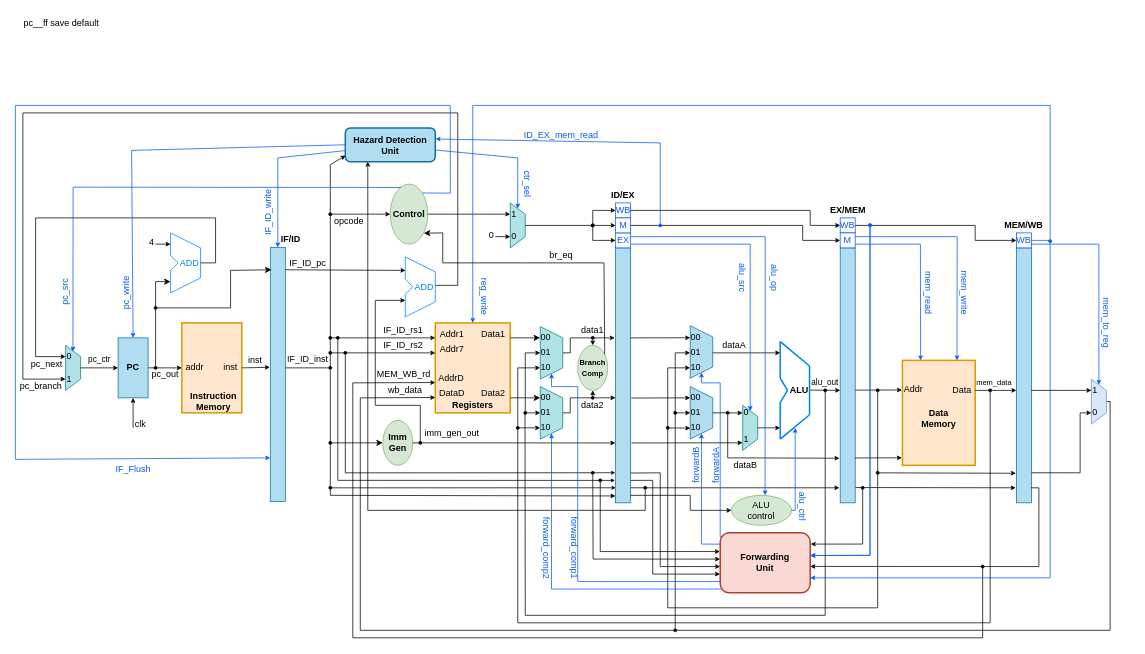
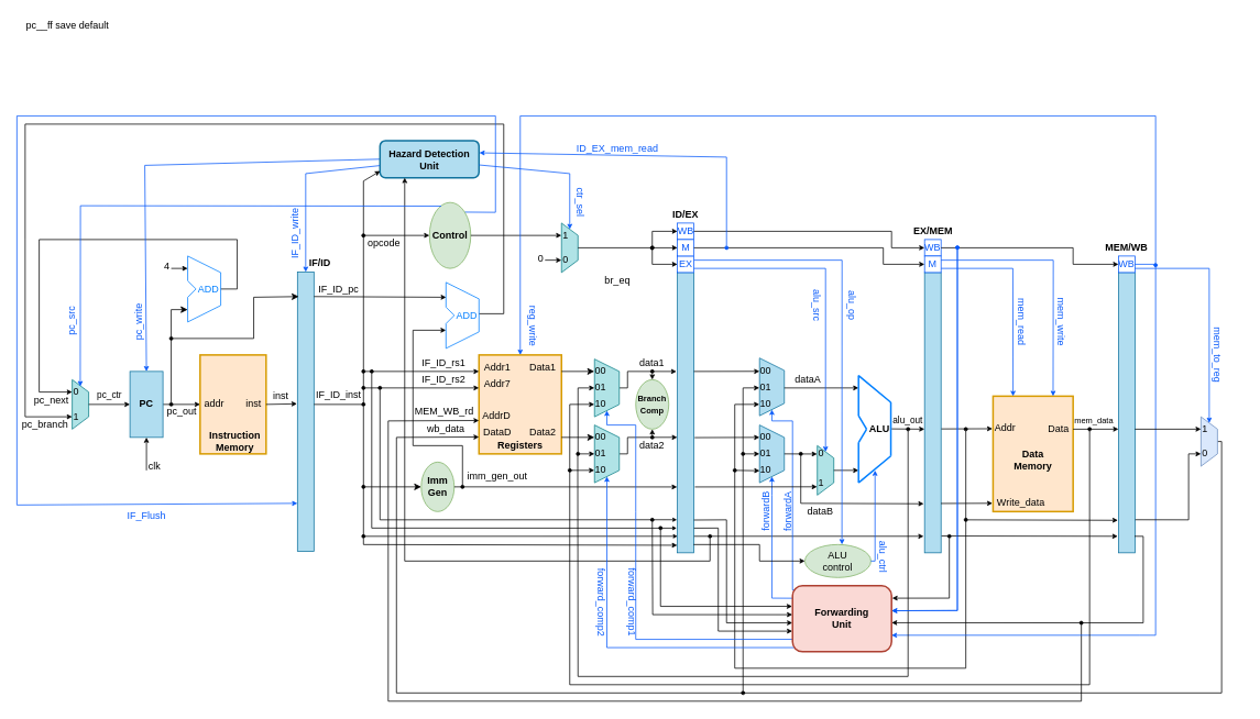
- <mxCell id="170" value="" style="endArrow=classic;html=1;exitX=0.899;exitY=0.196;exitDx=0;exitDy=0;rounded=0;entryX=0.893;entryY=0.817;entryDx=0;entryDy=0;entryPerimeter=0;exitPerimeter=0;" parent="1" source="77" target="32" edge="1"><mxGeometry width="50" height="50" relative="1" as="geometry"><mxPoint x="700" y="465" as="sourcePoint" /><mxPoint x="580" y="310" as="targetPoint" /><Array as="points"><mxPoint x="805" y="350" /><mxPoint x="700" y="350" /><mxPoint x="590" y="350" /><mxPoint x="590" y="310" /></Array></mxGeometry></mxCell>
+ <mxCell id="142" value="Write_data" style="text;html=1;strokeColor=none;fillColor=none;align=center;verticalAlign=middle;whiteSpace=wrap;rounded=0;" parent="1" vertex="1"><mxGeometry x="1207" y="600" width="60" height="20" as="geometry" /></mxCell>
